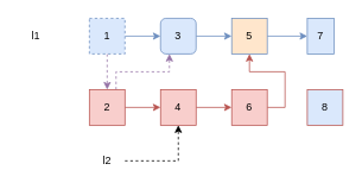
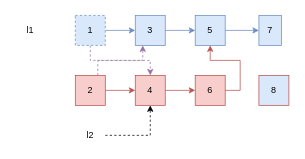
- <mxCell id="6" value="3" style="whiteSpace=wrap;html=1;fillColor=#dae8fc;strokeColor=#6c8ebf;rounded=1;" vertex="1" parent="1"><mxGeometry x="180" y="20" width="40" height="40" as="geometry" /></mxCell>
+ <mxCell id="6" value="3" style="rounded=0;whiteSpace=wrap;html=1;fillColor=#dae8fc;strokeColor=#6c8ebf;" vertex="1" parent="1"><mxGeometry x="180" y="20" width="40" height="40" as="geometry" /></mxCell>
- <mxCell id="8" value="5" style="rounded=0;whiteSpace=wrap;html=1;fillColor=#ffe6cc;strokeColor=#6c8ebf;" vertex="1" parent="1"><mxGeometry x="260" y="20" width="40" height="40" as="geometry" /></mxCell>
+ <mxCell id="8" value="5" style="rounded=0;whiteSpace=wrap;html=1;fillColor=#dae8fc;strokeColor=#6c8ebf;" vertex="1" parent="1"><mxGeometry x="260" y="20" width="40" height="40" as="geometry" /></mxCell>
- <mxCell id="3" style="edgeStyle=orthogonalEdgeStyle;rounded=0;orthogonalLoop=1;jettySize=auto;html=1;exitX=0.5;exitY=1;exitDx=0;exitDy=0;entryX=0.5;entryY=0;entryDx=0;entryDy=0;dashed=1;fillColor=#e1d5e7;strokeColor=#9673a6;" edge="1" parent="1" source="4" target="12"><mxGeometry relative="1" as="geometry" /></mxCell>
+ <mxCell id="3" style="edgeStyle=orthogonalEdgeStyle;rounded=0;orthogonalLoop=1;jettySize=auto;html=1;exitX=0.5;exitY=1;exitDx=0;exitDy=0;dashed=1;fillColor=#e1d5e7;strokeColor=#9673a6;" edge="1" parent="1" source="4" target="14"><mxGeometry relative="1" as="geometry" /></mxCell>
